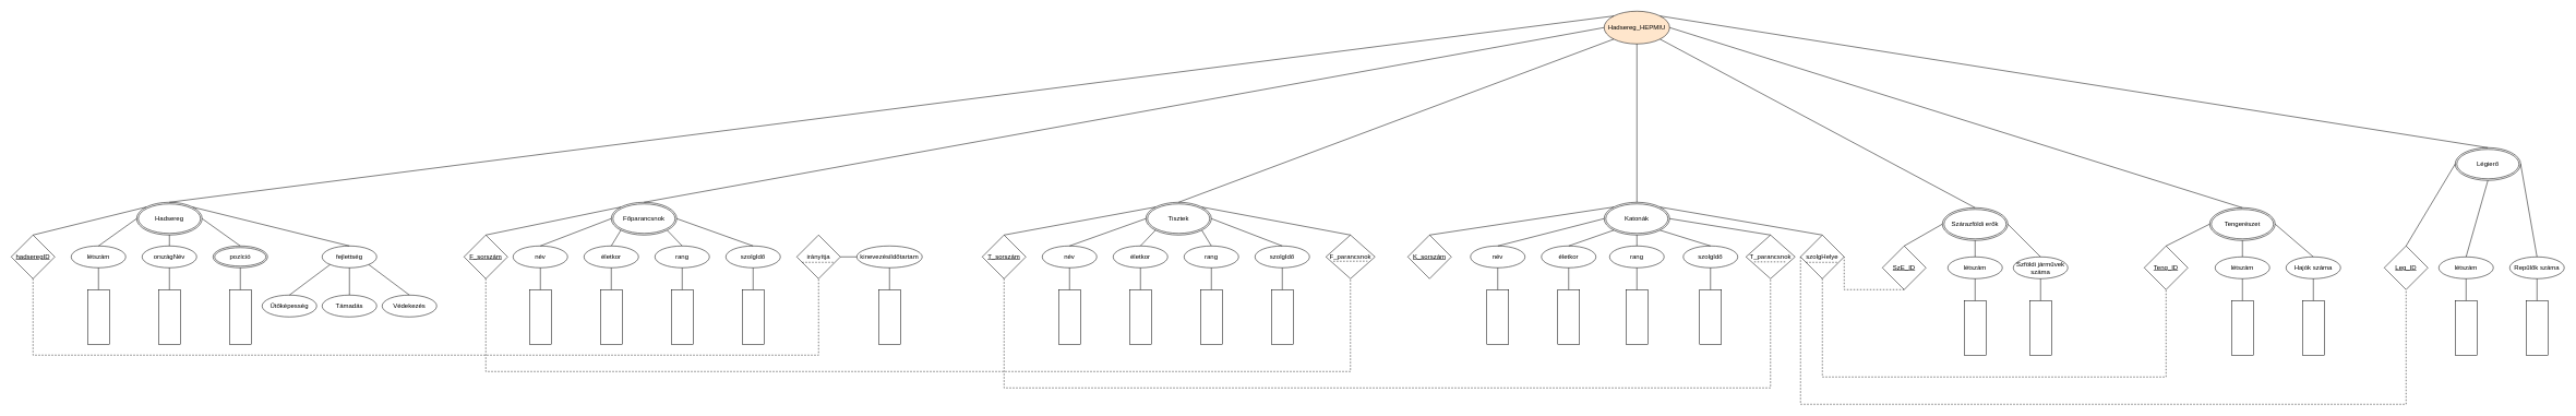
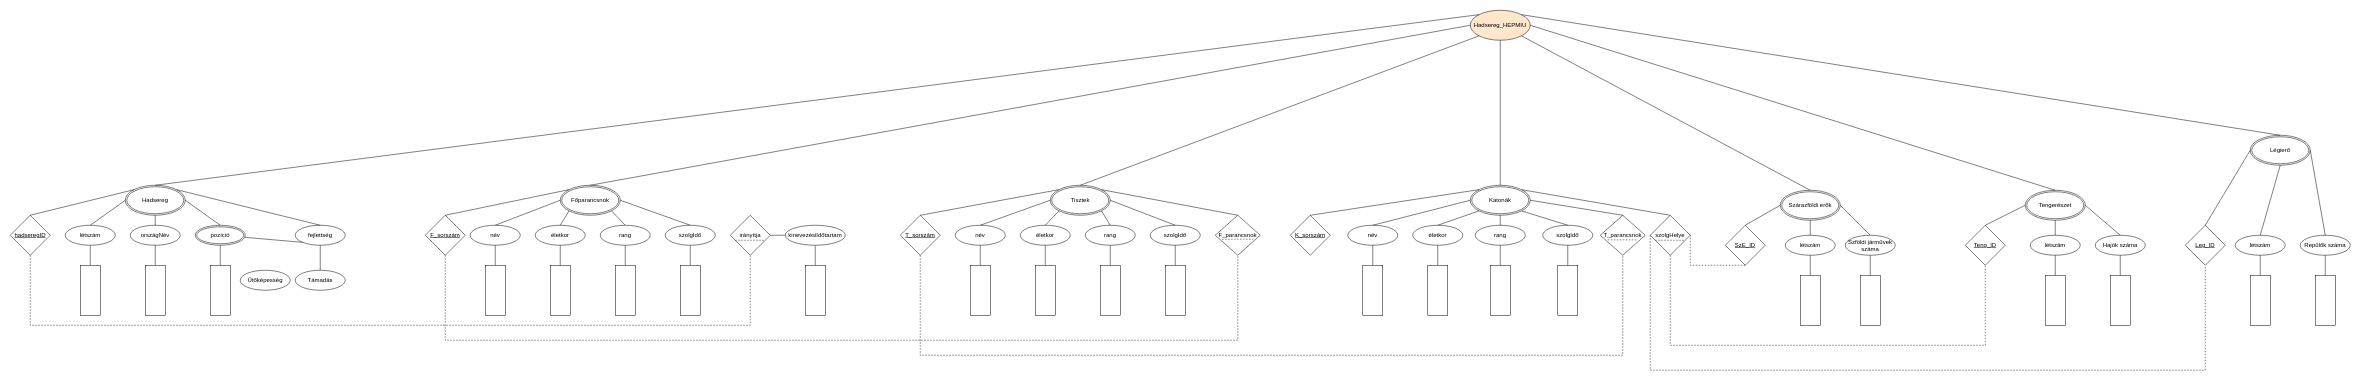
- <mxCell id="36" value="" style="endArrow=none;html=1;rounded=0;fontFamily=Helvetica;fontSize=12;fontColor=default;exitX=0;exitY=1;exitDx=0;exitDy=0;entryX=0.5;entryY=0;entryDx=0;entryDy=0;" parent="1" source="26" target="30" edge="1"><mxGeometry relative="1" as="geometry"><mxPoint x="390" y="400" as="sourcePoint" /><mxPoint x="550" y="400" as="targetPoint" /></mxGeometry></mxCell>
+ <mxCell id="36" value="" style="endArrow=none;html=1;rounded=0;fontFamily=Helvetica;fontSize=12;fontColor=default;exitX=0;exitY=1;exitDx=0;exitDy=0;" parent="1" source="26" target="28" edge="1"><mxGeometry relative="1" as="geometry"><mxPoint x="390" y="400" as="sourcePoint" /><mxPoint x="550" y="400" as="targetPoint" /></mxGeometry></mxCell>
- <mxCell id="39" value="" style="endArrow=none;html=1;rounded=0;fontFamily=Helvetica;fontSize=12;fontColor=default;entryX=1;entryY=1;entryDx=0;entryDy=0;exitX=0.5;exitY=0;exitDx=0;exitDy=0;" parent="1" source="31" target="26" edge="1"><mxGeometry relative="1" as="geometry"><mxPoint x="390" y="400" as="sourcePoint" /><mxPoint x="550" y="400" as="targetPoint" /></mxGeometry></mxCell>
- <mxCell id="31" value="Védekezés" style="ellipse;whiteSpace=wrap;html=1;align=center;strokeColor=default;verticalAlign=middle;fontFamily=Helvetica;fontSize=12;fontColor=default;fillColor=default;" parent="1" vertex="1"><mxGeometry x="700" y="540" width="100" height="40" as="geometry" /></mxCell>
